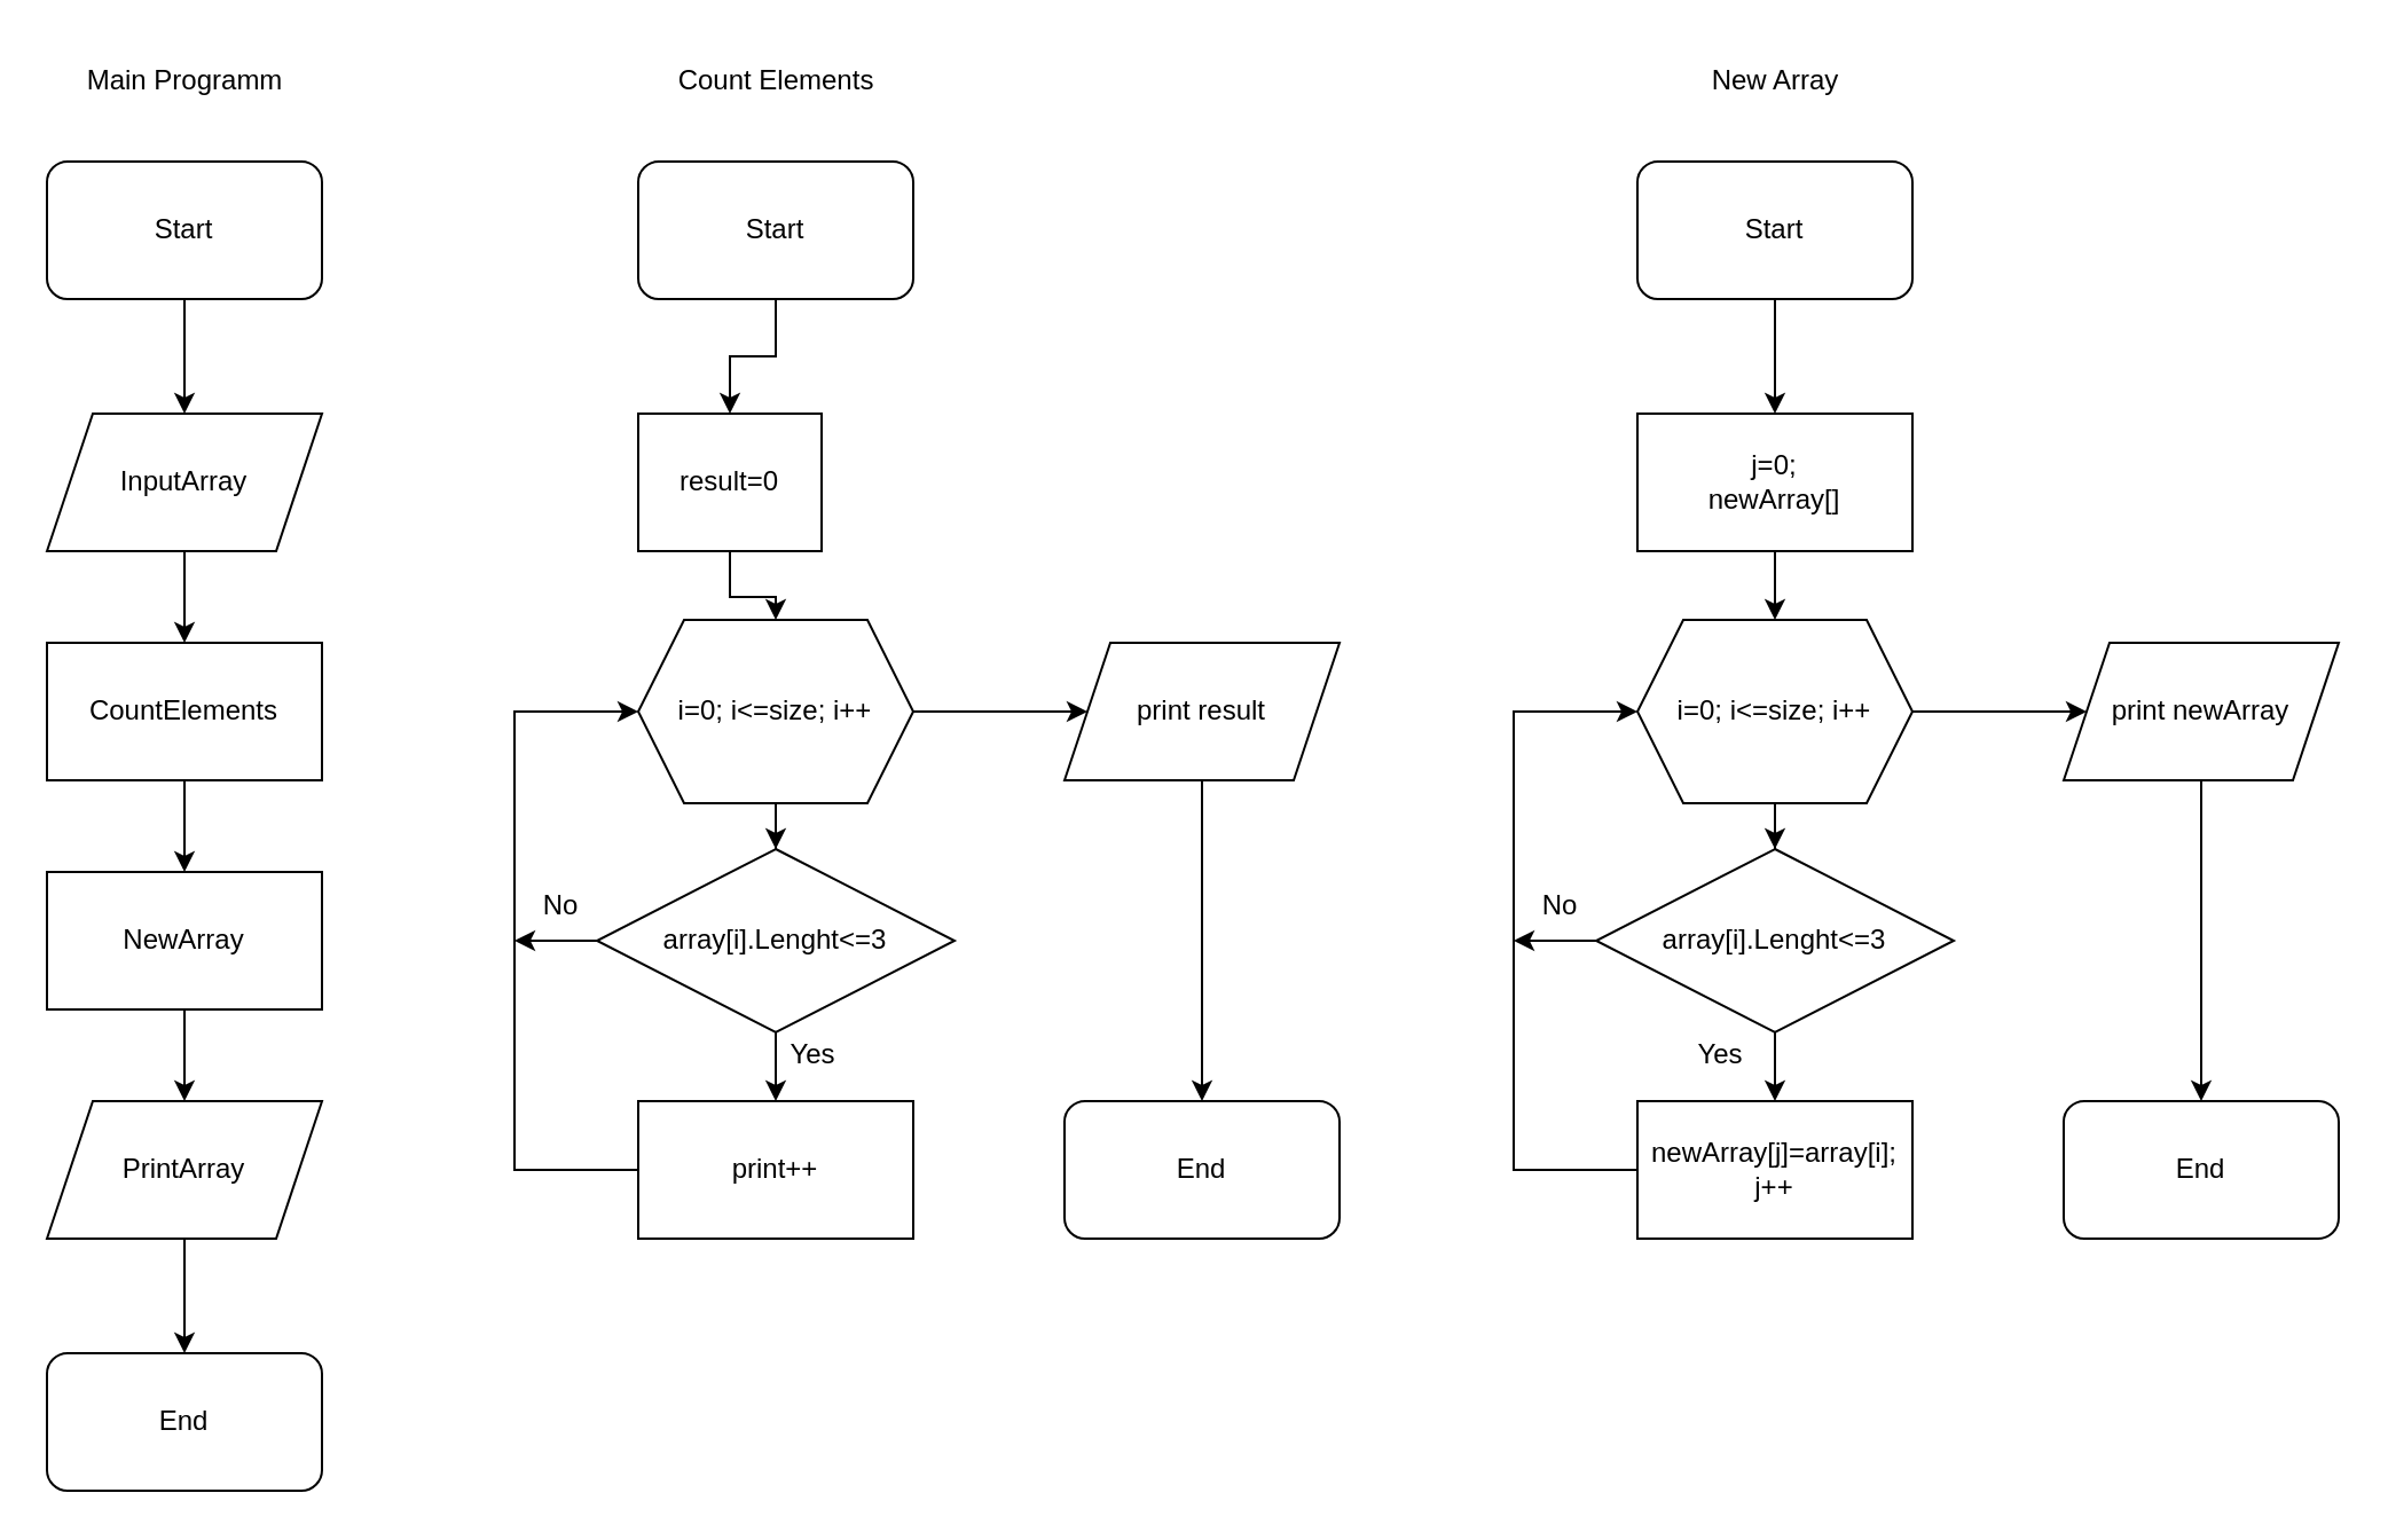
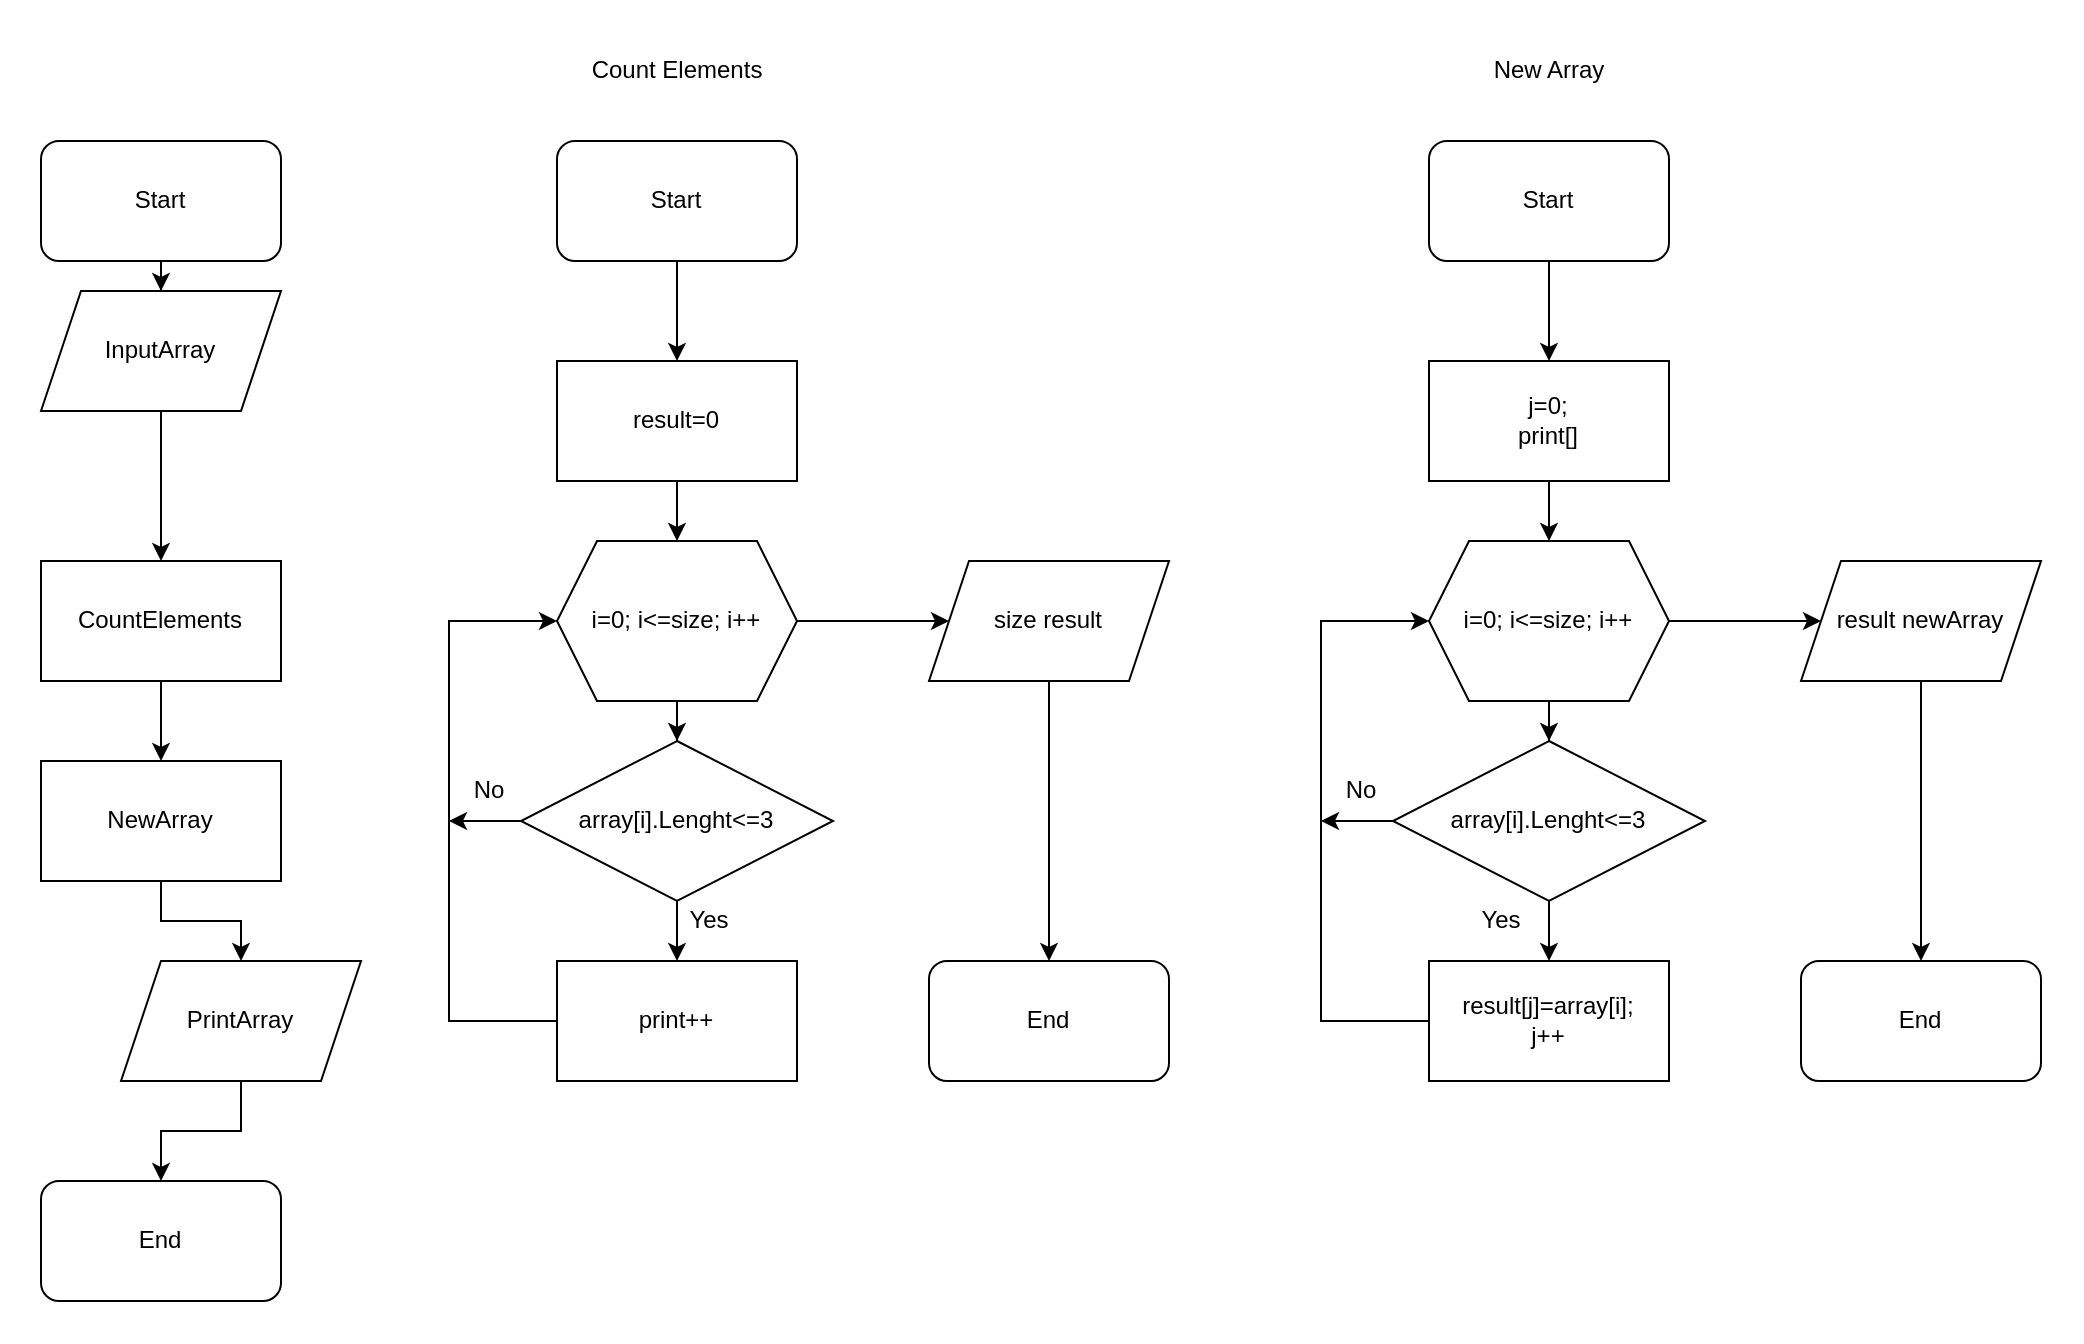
- <mxCell id="11" value="Main Programm&lt;br&gt;" style="text;html=1;align=center;verticalAlign=middle;resizable=0;points=[];autosize=1;strokeColor=none;fillColor=none;" vertex="1" parent="1"><mxGeometry x="25" width="110" height="30" as="geometry" y="20" /></mxCell>
- <mxCell id="5" value="InputArray" style="shape=parallelogram;perimeter=parallelogramPerimeter;whiteSpace=wrap;html=1;fixedSize=1;" vertex="1" parent="1"><mxGeometry x="20" y="180" width="120" height="60" as="geometry" /></mxCell>
+ <mxCell id="5" value="InputArray" style="shape=parallelogram;perimeter=parallelogramPerimeter;whiteSpace=wrap;html=1;fixedSize=1;" vertex="1" parent="1"><mxGeometry x="20" y="145" width="120" height="60" as="geometry" /></mxCell>
- <mxCell id="16" value="result=0" style="rounded=0;whiteSpace=wrap;html=1;" vertex="1" parent="1"><mxGeometry x="278" y="180" width="80" height="60" as="geometry" /></mxCell>
+ <mxCell id="16" value="result=0" style="rounded=0;whiteSpace=wrap;html=1;" vertex="1" parent="1"><mxGeometry x="278" y="180" width="120" height="60" as="geometry" /></mxCell>
- <mxCell id="32" value="j=0;&lt;br&gt;newArray[]" style="rounded=0;whiteSpace=wrap;html=1;" vertex="1" parent="1"><mxGeometry x="714" y="180" width="120" height="60" as="geometry" /></mxCell>
+ <mxCell id="32" value="j=0;&lt;br&gt;print[]" style="rounded=0;whiteSpace=wrap;html=1;" vertex="1" parent="1"><mxGeometry x="714" y="180" width="120" height="60" as="geometry" /></mxCell>
- <mxCell id="44" value="print result" style="shape=parallelogram;perimeter=parallelogramPerimeter;whiteSpace=wrap;html=1;fixedSize=1;" vertex="1" parent="1"><mxGeometry x="464" y="280" width="120" height="60" as="geometry" /></mxCell>
+ <mxCell id="44" value="size result" style="shape=parallelogram;perimeter=parallelogramPerimeter;whiteSpace=wrap;html=1;fixedSize=1;" vertex="1" parent="1"><mxGeometry x="464" y="280" width="120" height="60" as="geometry" /></mxCell>
- <mxCell id="49" value="print newArray" style="shape=parallelogram;perimeter=parallelogramPerimeter;whiteSpace=wrap;html=1;fixedSize=1;" vertex="1" parent="1"><mxGeometry x="900" y="280" width="120" height="60" as="geometry" /></mxCell>
+ <mxCell id="49" value="result newArray" style="shape=parallelogram;perimeter=parallelogramPerimeter;whiteSpace=wrap;html=1;fixedSize=1;" vertex="1" parent="1"><mxGeometry x="900" y="280" width="120" height="60" as="geometry" /></mxCell>
- <mxCell id="43" value="PrintArray" style="shape=parallelogram;perimeter=parallelogramPerimeter;whiteSpace=wrap;html=1;fixedSize=1;" vertex="1" parent="1"><mxGeometry x="20" y="480" width="120" height="60" as="geometry" /></mxCell>
+ <mxCell id="43" value="PrintArray" style="shape=parallelogram;perimeter=parallelogramPerimeter;whiteSpace=wrap;html=1;fixedSize=1;" vertex="1" parent="1"><mxGeometry x="60" y="480" width="120" height="60" as="geometry" /></mxCell>
- <mxCell id="40" value="newArray[j]=array[i];&lt;br&gt;j++" style="rounded=0;whiteSpace=wrap;html=1;" vertex="1" parent="1"><mxGeometry x="714" y="480" width="120" height="60" as="geometry" /></mxCell>
+ <mxCell id="40" value="result[j]=array[i];&lt;br&gt;j++" style="rounded=0;whiteSpace=wrap;html=1;" vertex="1" parent="1"><mxGeometry x="714" y="480" width="120" height="60" as="geometry" /></mxCell>
